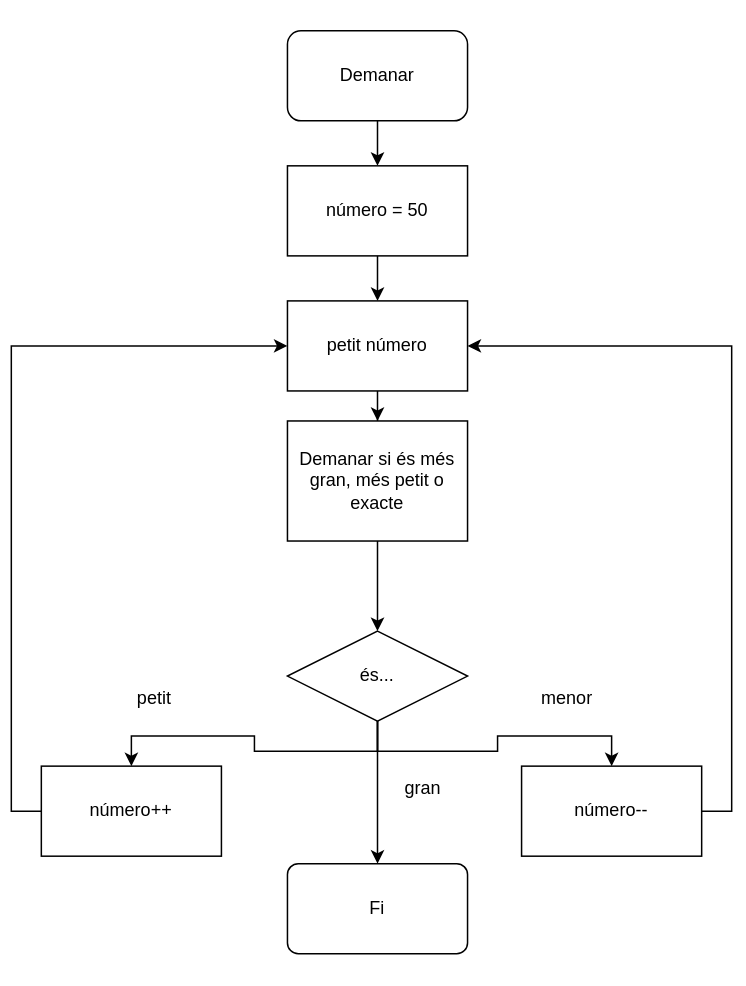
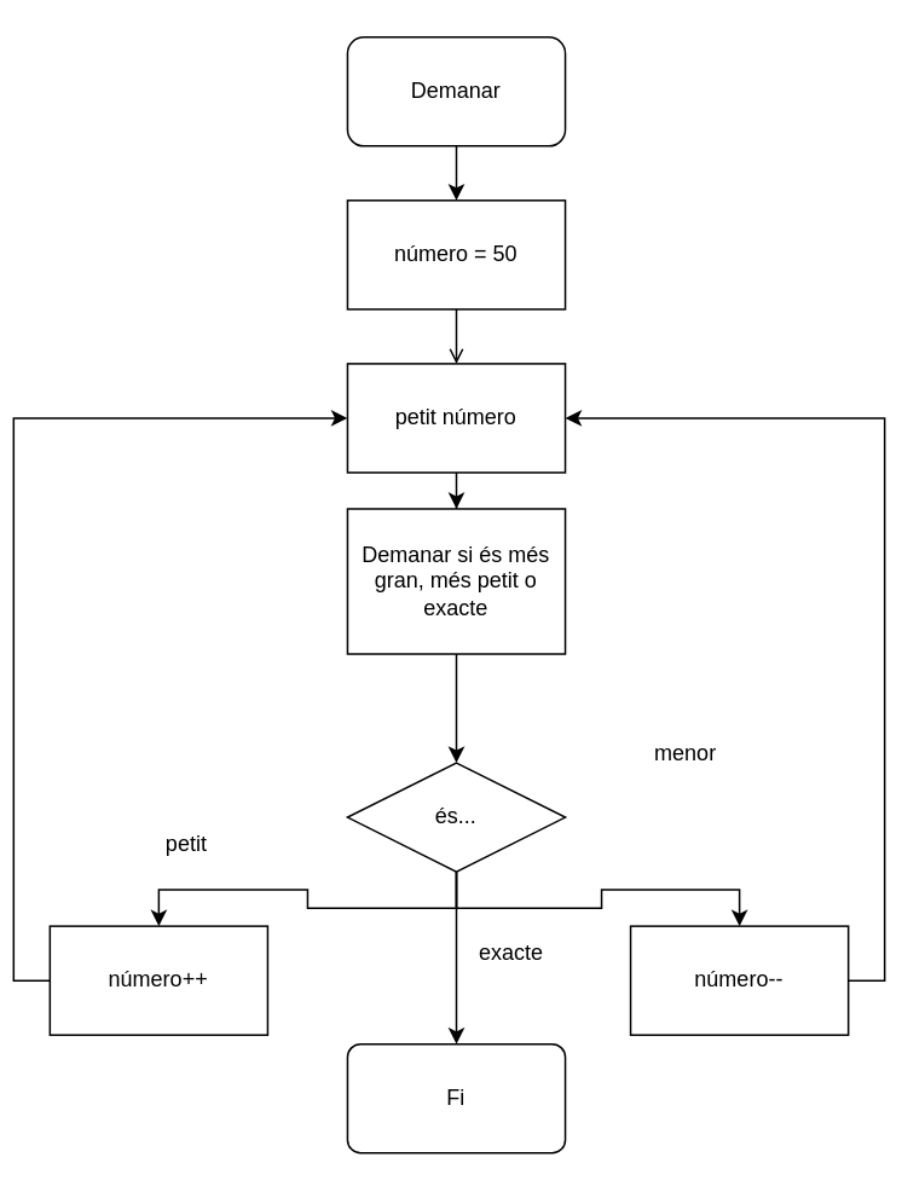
- <mxCell id="4" value="" style="edgeStyle=orthogonalEdgeStyle;rounded=0;orthogonalLoop=1;jettySize=auto;html=1;" edge="1" parent="1" source="5" target="18"><mxGeometry relative="1" as="geometry" /></mxCell>
+ <mxCell id="4" value="" style="edgeStyle=orthogonalEdgeStyle;rounded=0;orthogonalLoop=1;jettySize=auto;html=1;endArrow=open;" edge="1" parent="1" source="5" target="18"><mxGeometry relative="1" as="geometry" /></mxCell>
- <mxCell id="20" value="menor" style="text;html=1;align=center;verticalAlign=middle;resizable=0;points=[];autosize=1;strokeColor=none;fillColor=none;" vertex="1" parent="1"><mxGeometry x="340" y="450" width="60" height="30" as="geometry" /></mxCell>
+ <mxCell id="20" value="menor" style="text;html=1;align=center;verticalAlign=middle;resizable=0;points=[];autosize=1;strokeColor=none;fillColor=none;" vertex="1" parent="1"><mxGeometry x="340" y="400" width="60" height="30" as="geometry" /></mxCell>
- <mxCell id="21" value="gran" style="text;html=1;align=center;verticalAlign=middle;resizable=0;points=[];autosize=1;strokeColor=none;fillColor=none;" vertex="1" parent="1"><mxGeometry x="244" y="510" width="60" height="30" as="geometry" /></mxCell>
+ <mxCell id="21" value="exacte" style="text;html=1;align=center;verticalAlign=middle;resizable=0;points=[];autosize=1;strokeColor=none;fillColor=none;" vertex="1" parent="1"><mxGeometry x="244" y="510" width="60" height="30" as="geometry" /></mxCell>
